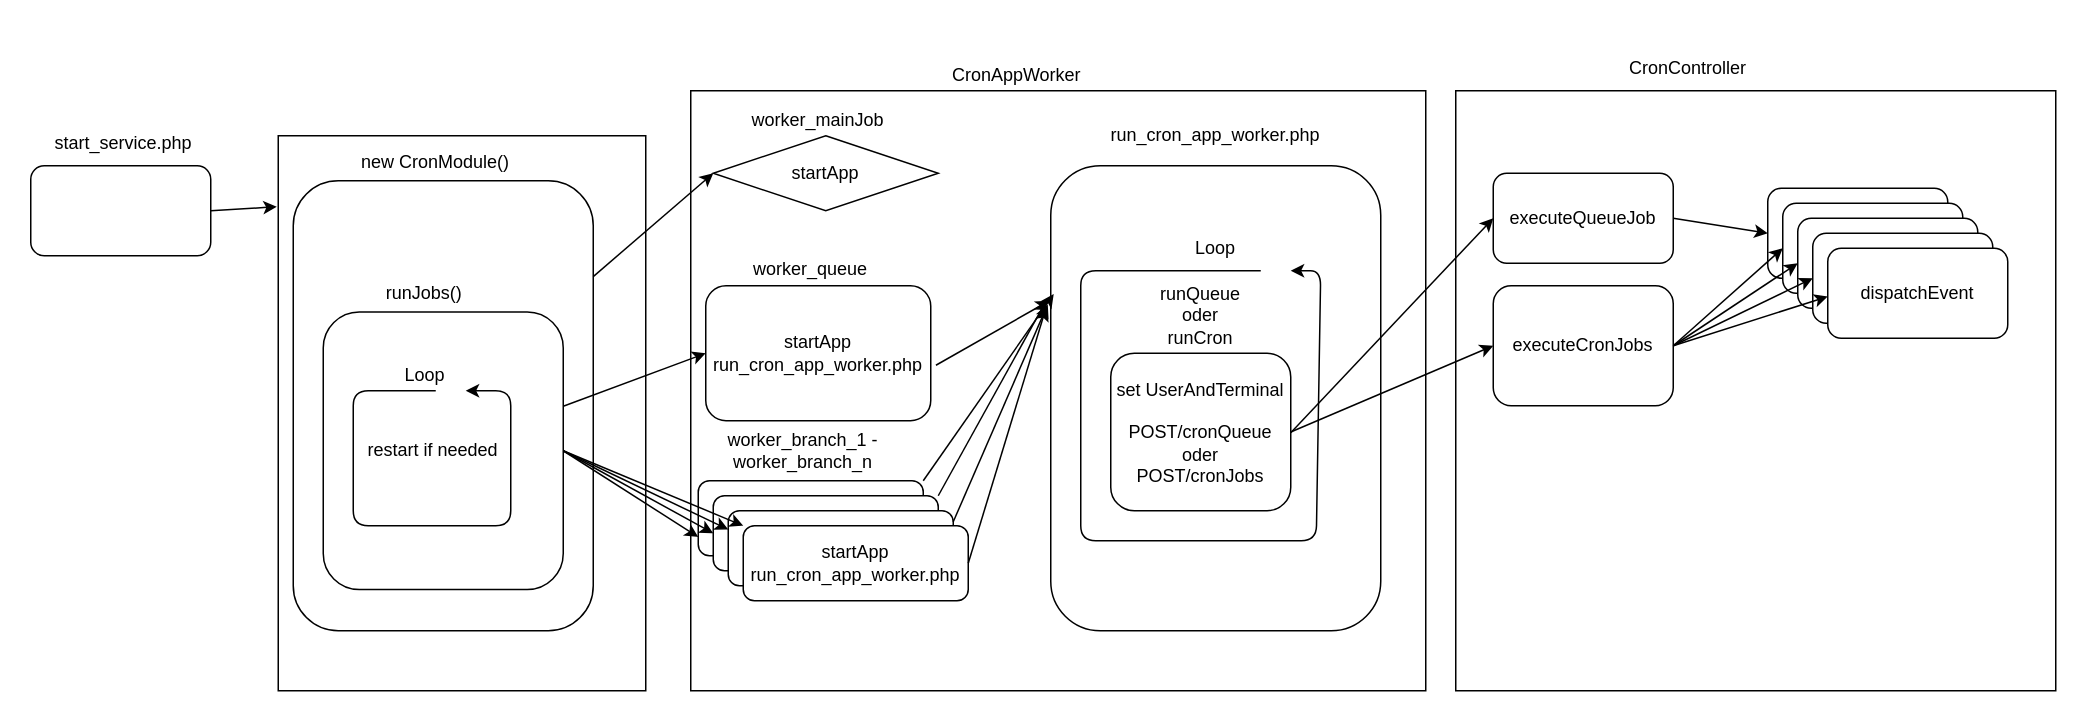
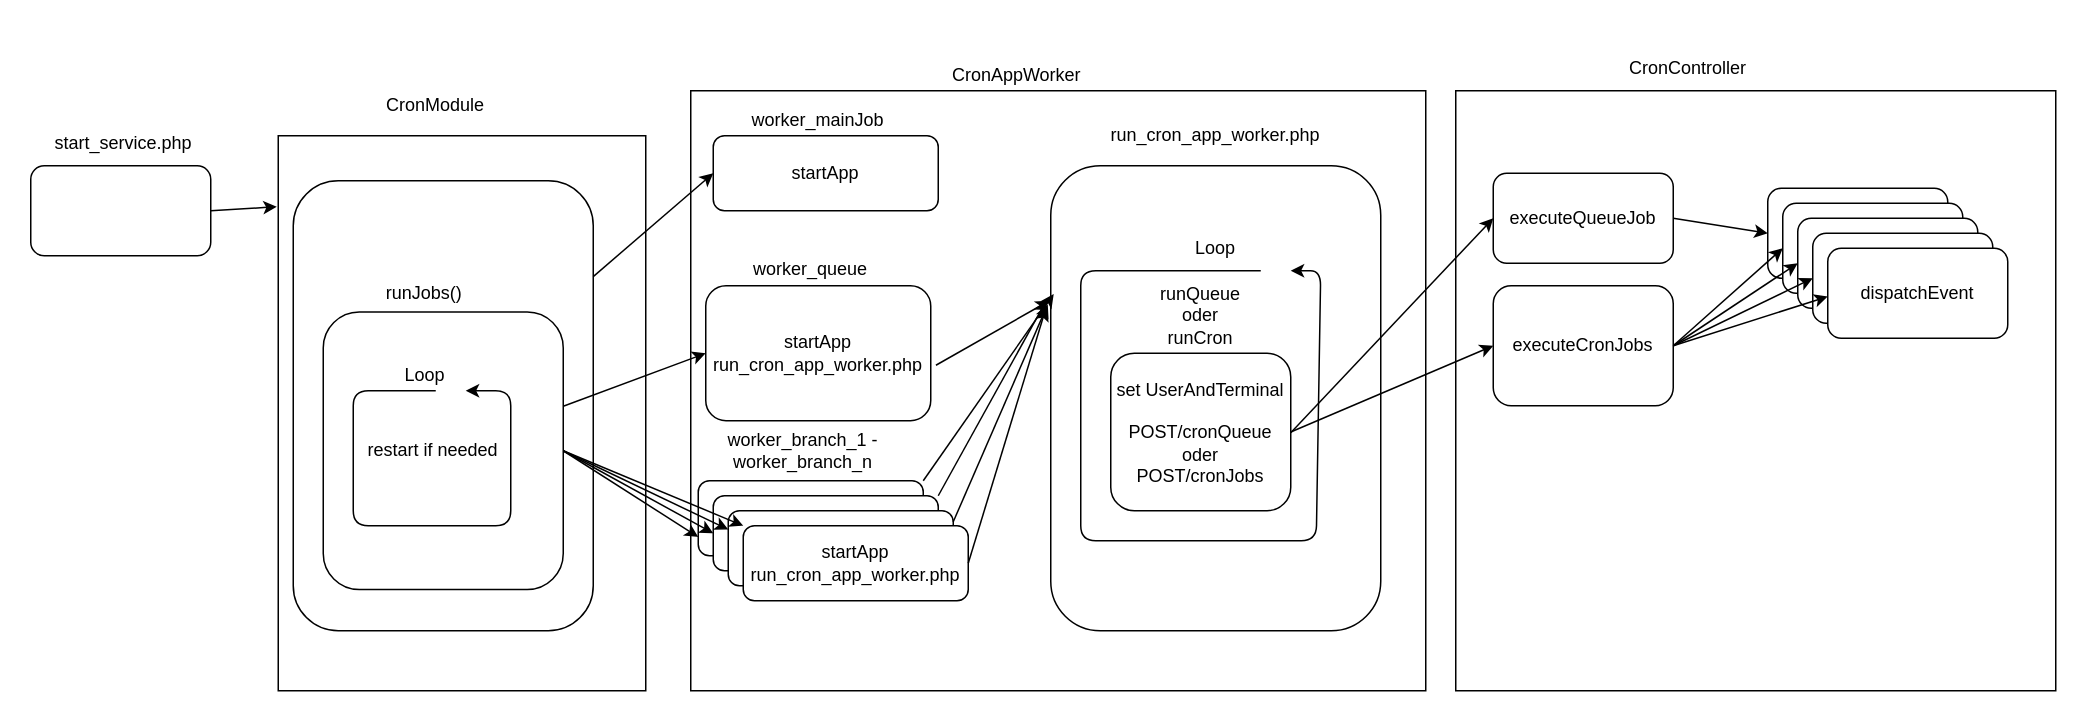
+ <mxCell id="10" value="CronModule" style="text;html=1;strokeColor=none;fillColor=none;align=center;verticalAlign=middle;whiteSpace=wrap;rounded=0;" parent="1" vertex="1"><mxGeometry x="200" y="60" width="180" height="20" as="geometry" /></mxCell>
- <mxCell id="7" value="new CronModule()" style="text;html=1;strokeColor=none;fillColor=none;align=center;verticalAlign=middle;whiteSpace=wrap;rounded=0;" parent="1" vertex="1"><mxGeometry x="230" y="98" width="120" height="20" as="geometry" /></mxCell>
- <mxCell id="9" value="&lt;span&gt;startApp&lt;/span&gt;" style="rhombus;whiteSpace=wrap;html=1;" parent="1" vertex="1"><mxGeometry x="475" y="90" width="150" height="50" as="geometry" /></mxCell>
+ <mxCell id="9" value="&lt;span&gt;startApp&lt;/span&gt;" style="rounded=1;whiteSpace=wrap;html=1;" parent="1" vertex="1"><mxGeometry x="475" y="90" width="150" height="50" as="geometry" /></mxCell>
